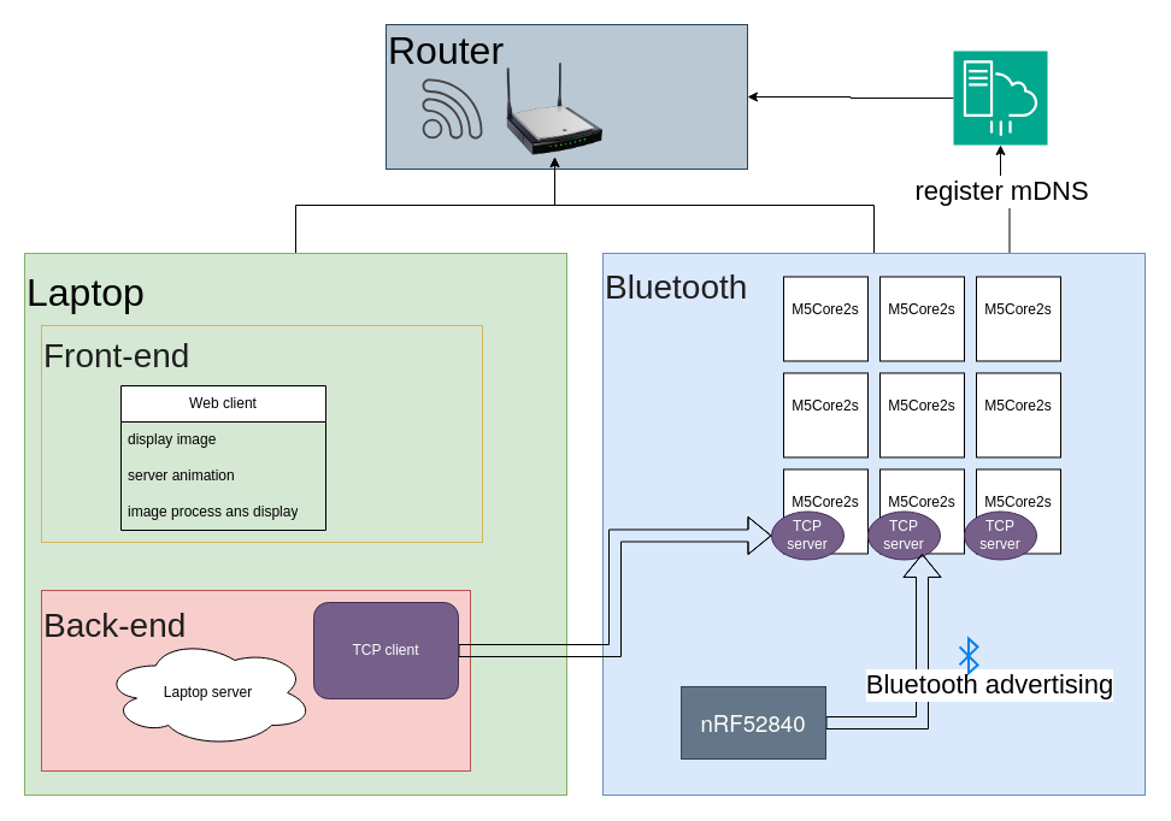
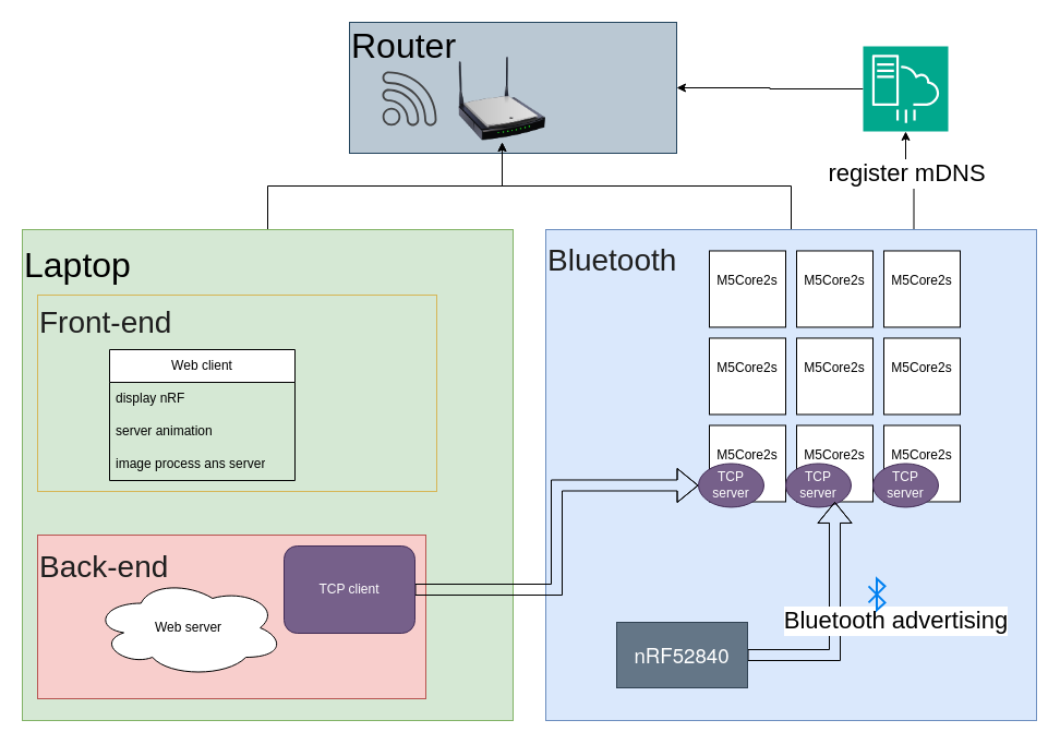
- <mxCell id="13" value="display image" style="text;strokeColor=none;fillColor=none;align=left;verticalAlign=middle;spacingLeft=4;spacingRight=4;overflow=hidden;points=[[0,0.5],[1,0.5]];portConstraint=eastwest;rotatable=0;whiteSpace=wrap;html=1;" parent="12" vertex="1"><mxGeometry y="30" width="170" height="30" as="geometry" /></mxCell>
+ <mxCell id="13" value="display nRF" style="text;strokeColor=none;fillColor=none;align=left;verticalAlign=middle;spacingLeft=4;spacingRight=4;overflow=hidden;points=[[0,0.5],[1,0.5]];portConstraint=eastwest;rotatable=0;whiteSpace=wrap;html=1;" parent="12" vertex="1"><mxGeometry y="30" width="170" height="30" as="geometry" /></mxCell>
- <mxCell id="15" value="image process ans display" style="text;strokeColor=none;fillColor=none;align=left;verticalAlign=middle;spacingLeft=4;spacingRight=4;overflow=hidden;points=[[0,0.5],[1,0.5]];portConstraint=eastwest;rotatable=0;whiteSpace=wrap;html=1;" parent="12" vertex="1"><mxGeometry y="90" width="170" height="30" as="geometry" /></mxCell>
+ <mxCell id="15" value="image process ans server" style="text;strokeColor=none;fillColor=none;align=left;verticalAlign=middle;spacingLeft=4;spacingRight=4;overflow=hidden;points=[[0,0.5],[1,0.5]];portConstraint=eastwest;rotatable=0;whiteSpace=wrap;html=1;" parent="12" vertex="1"><mxGeometry y="90" width="170" height="30" as="geometry" /></mxCell>
- <mxCell id="11" value="Laptop server" style="ellipse;shape=cloud;whiteSpace=wrap;html=1;" parent="1" vertex="1"><mxGeometry x="85" y="530" width="175" height="90" as="geometry" /></mxCell>
+ <mxCell id="11" value="Web server" style="ellipse;shape=cloud;whiteSpace=wrap;html=1;" parent="1" vertex="1"><mxGeometry x="85" y="530" width="175" height="90" as="geometry" /></mxCell>
